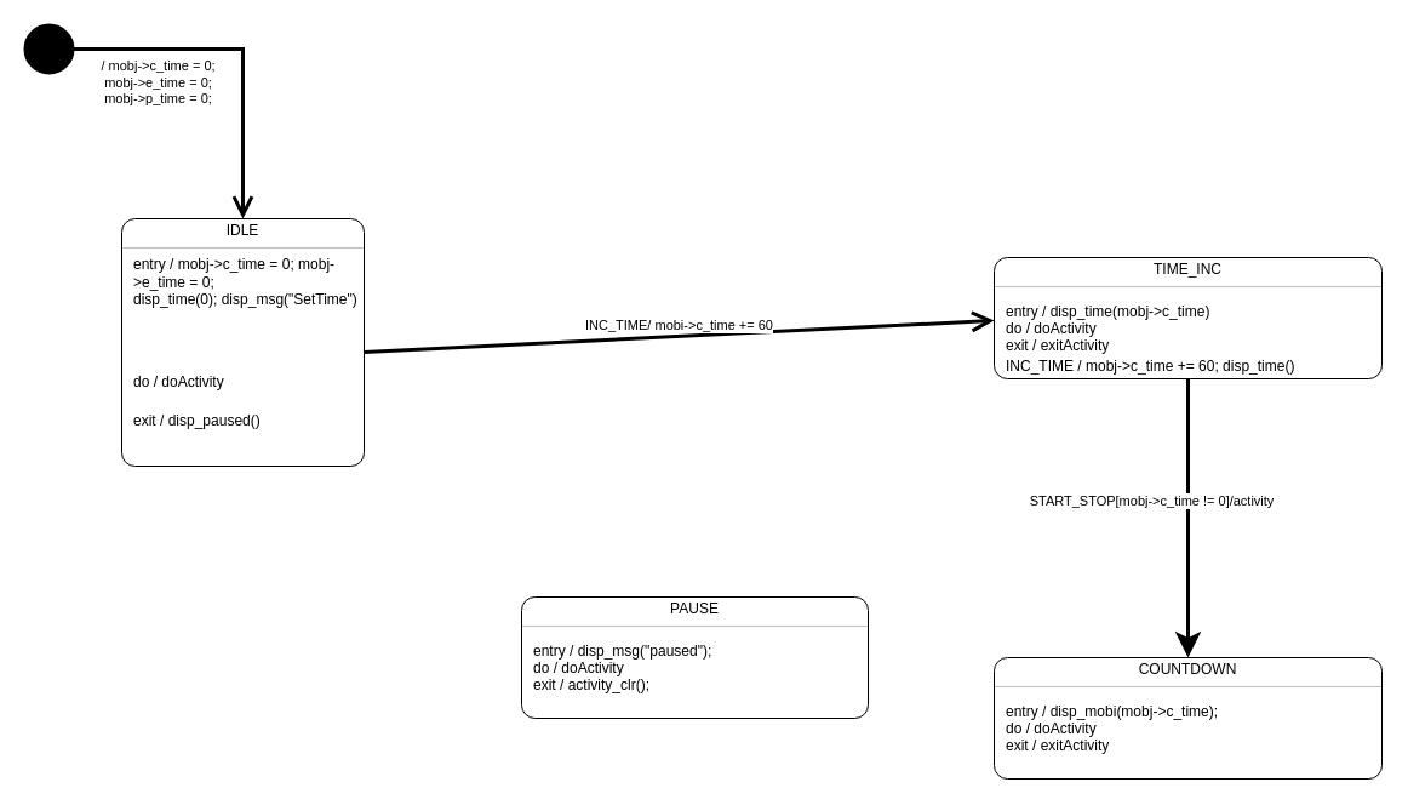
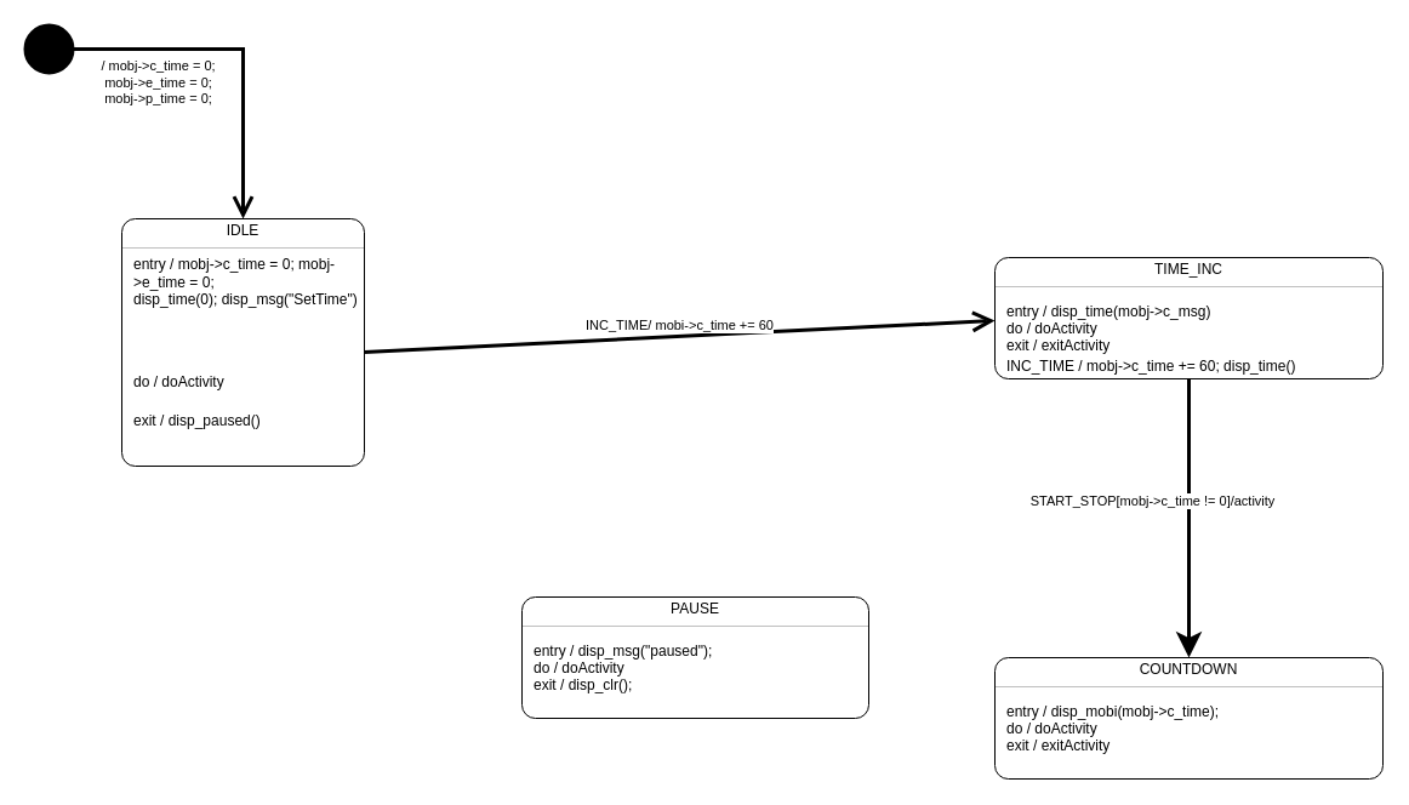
- <mxCell id="14" value="entry / disp_time(mobj-&amp;gt;c_time)" style="html=1;align=left;spacing=0;spacingLeft=10;verticalAlign=middle;strokeColor=none;fillColor=none;whiteSpace=wrap;" parent="10" vertex="1"><mxGeometry y="38" width="320" height="14" as="geometry" /></mxCell>
+ <mxCell id="14" value="entry / disp_time(mobj-&amp;gt;c_msg)" style="html=1;align=left;spacing=0;spacingLeft=10;verticalAlign=middle;strokeColor=none;fillColor=none;whiteSpace=wrap;" parent="10" vertex="1"><mxGeometry y="38" width="320" height="14" as="geometry" /></mxCell>
- <mxCell id="24" value="exit / activity_clr();" style="html=1;align=left;spacingLeft=10;spacing=0;verticalAlign=middle;strokeColor=none;fillColor=none;whiteSpace=wrap;" parent="18" vertex="1"><mxGeometry y="66" width="286" height="14" as="geometry" /></mxCell>
+ <mxCell id="24" value="exit / disp_clr();" style="html=1;align=left;spacingLeft=10;spacing=0;verticalAlign=middle;strokeColor=none;fillColor=none;whiteSpace=wrap;" parent="18" vertex="1"><mxGeometry y="66" width="286" height="14" as="geometry" /></mxCell>
